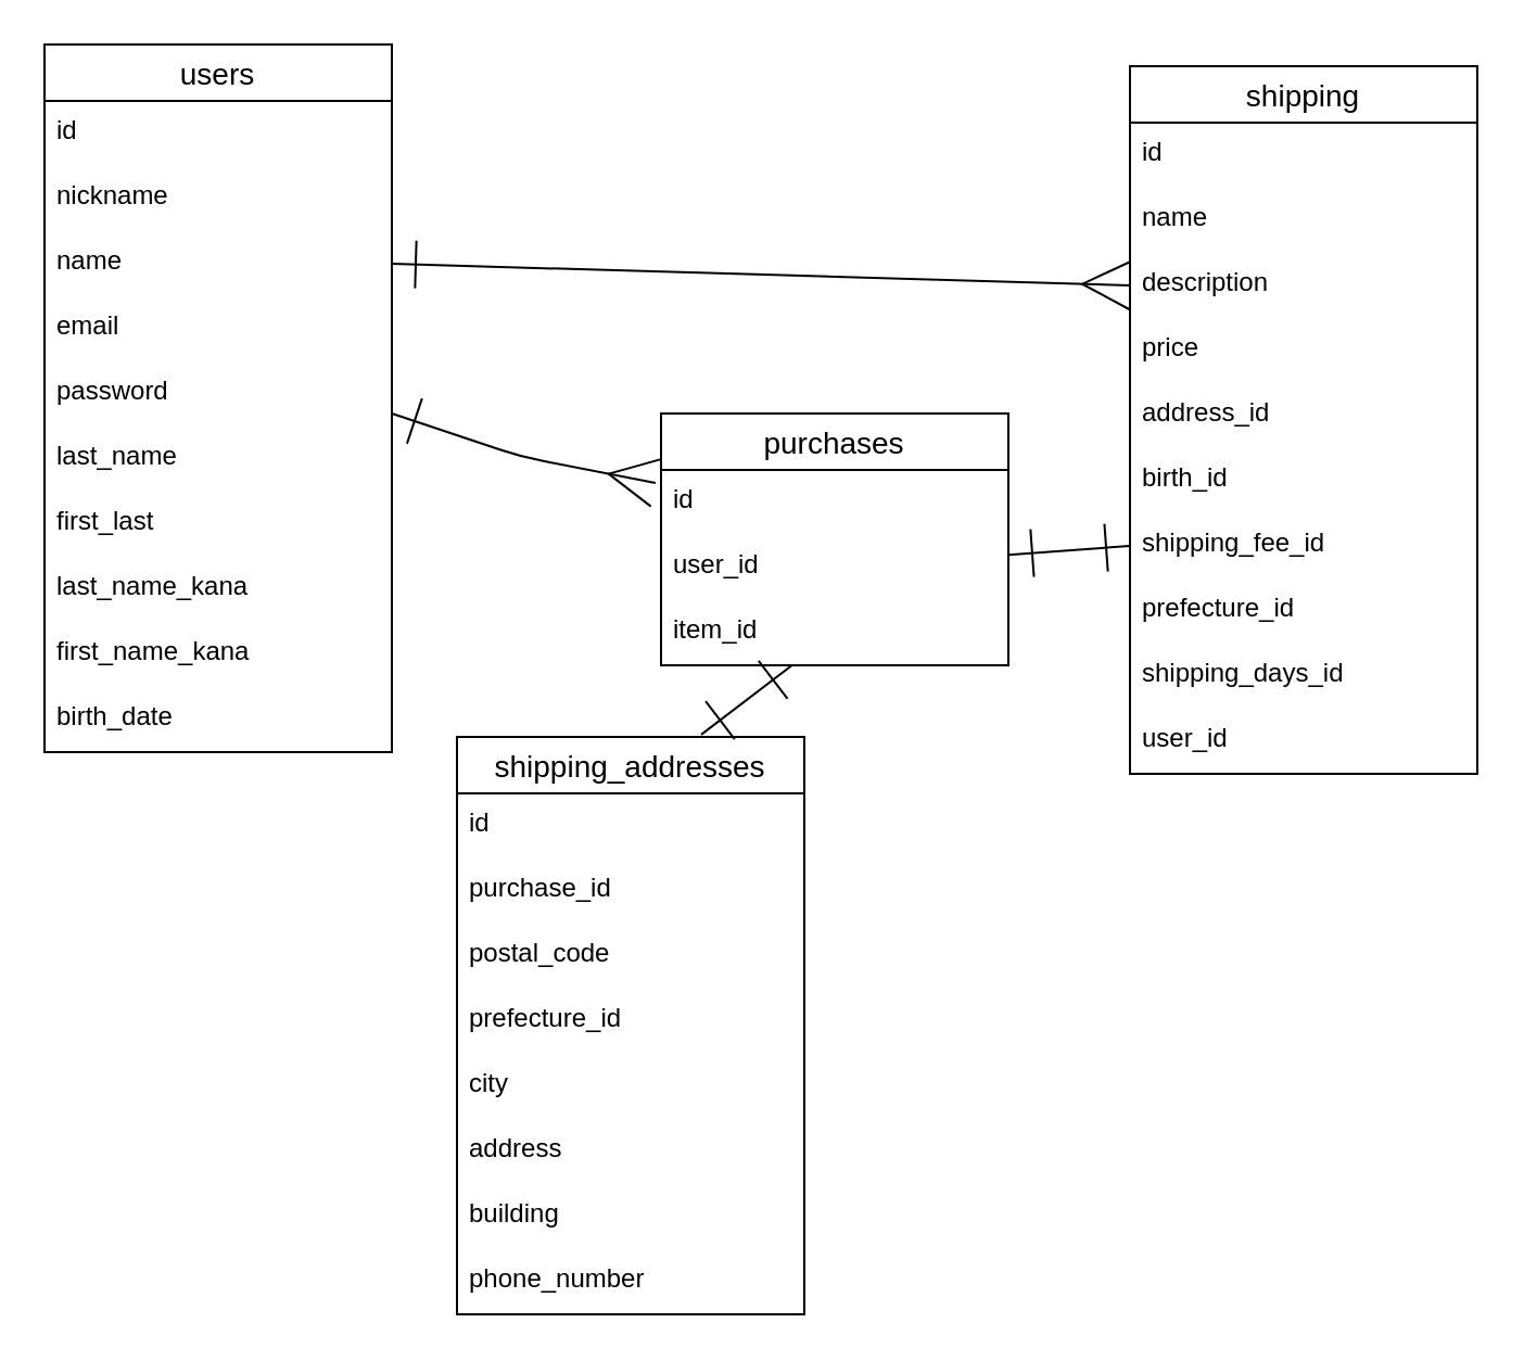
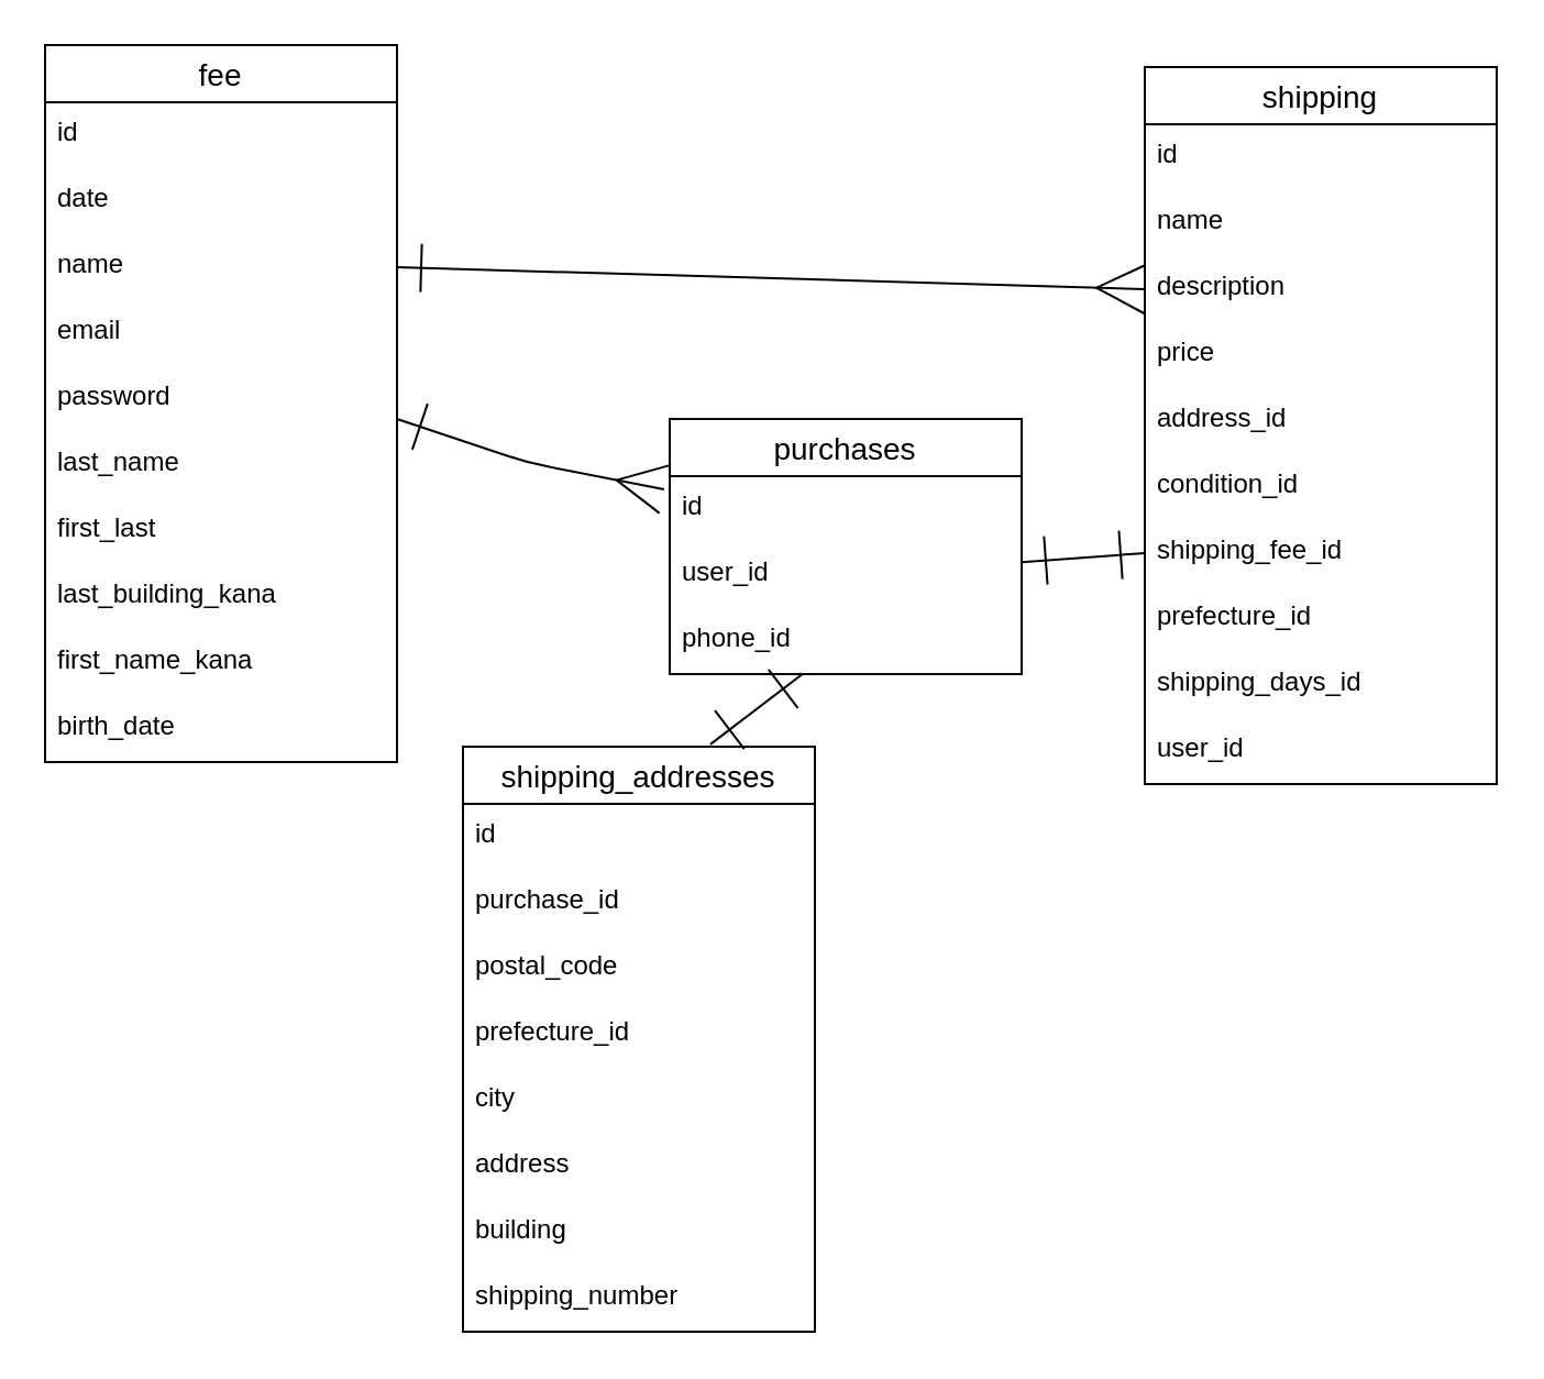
- <mxCell id="2" value="users" style="swimlane;fontStyle=0;childLayout=stackLayout;horizontal=1;startSize=26;horizontalStack=0;resizeParent=1;resizeParentMax=0;resizeLast=0;collapsible=1;marginBottom=0;align=center;fontSize=14;" vertex="1" parent="1"><mxGeometry x="20" width="160" height="326" as="geometry" y="20" /></mxCell>
+ <mxCell id="2" value="fee" style="swimlane;fontStyle=0;childLayout=stackLayout;horizontal=1;startSize=26;horizontalStack=0;resizeParent=1;resizeParentMax=0;resizeLast=0;collapsible=1;marginBottom=0;align=center;fontSize=14;" vertex="1" parent="1"><mxGeometry x="20" width="160" height="326" as="geometry" y="20" /></mxCell>
- <mxCell id="4" value="nickname" style="text;strokeColor=none;fillColor=none;spacingLeft=4;spacingRight=4;overflow=hidden;rotatable=0;points=[[0,0.5],[1,0.5]];portConstraint=eastwest;fontSize=12;" vertex="1" parent="2"><mxGeometry y="56" width="160" height="30" as="geometry" /></mxCell>
+ <mxCell id="4" value="date" style="text;strokeColor=none;fillColor=none;spacingLeft=4;spacingRight=4;overflow=hidden;rotatable=0;points=[[0,0.5],[1,0.5]];portConstraint=eastwest;fontSize=12;" vertex="1" parent="2"><mxGeometry y="56" width="160" height="30" as="geometry" /></mxCell>
- <mxCell id="28" value="birth_id" style="text;strokeColor=none;fillColor=none;spacingLeft=4;spacingRight=4;overflow=hidden;rotatable=0;points=[[0,0.5],[1,0.5]];portConstraint=eastwest;fontSize=12;" vertex="1" parent="22"><mxGeometry y="176" width="160" height="30" as="geometry" /></mxCell>
+ <mxCell id="28" value="condition_id" style="text;strokeColor=none;fillColor=none;spacingLeft=4;spacingRight=4;overflow=hidden;rotatable=0;points=[[0,0.5],[1,0.5]];portConstraint=eastwest;fontSize=12;" vertex="1" parent="22"><mxGeometry y="176" width="160" height="30" as="geometry" /></mxCell>
- <mxCell id="10" value="last_name_kana" style="text;strokeColor=none;fillColor=none;spacingLeft=4;spacingRight=4;overflow=hidden;rotatable=0;points=[[0,0.5],[1,0.5]];portConstraint=eastwest;fontSize=12;fontFamily=Helvetica;fontColor=default;" vertex="1" parent="2"><mxGeometry y="236" width="160" height="30" as="geometry" /></mxCell>
+ <mxCell id="10" value="last_building_kana" style="text;strokeColor=none;fillColor=none;spacingLeft=4;spacingRight=4;overflow=hidden;rotatable=0;points=[[0,0.5],[1,0.5]];portConstraint=eastwest;fontSize=12;fontFamily=Helvetica;fontColor=default;" vertex="1" parent="2"><mxGeometry y="236" width="160" height="30" as="geometry" /></mxCell>
- <mxCell id="36" value="item_id" style="text;strokeColor=none;fillColor=none;spacingLeft=4;spacingRight=4;overflow=hidden;rotatable=0;points=[[0,0.5],[1,0.5]];portConstraint=eastwest;fontSize=12;" vertex="1" parent="33"><mxGeometry y="86" width="160" height="30" as="geometry" /></mxCell>
+ <mxCell id="36" value="phone_id" style="text;strokeColor=none;fillColor=none;spacingLeft=4;spacingRight=4;overflow=hidden;rotatable=0;points=[[0,0.5],[1,0.5]];portConstraint=eastwest;fontSize=12;" vertex="1" parent="33"><mxGeometry y="86" width="160" height="30" as="geometry" /></mxCell>
- <mxCell id="21" value="phone_number" style="text;strokeColor=none;fillColor=none;spacingLeft=4;spacingRight=4;overflow=hidden;rotatable=0;points=[[0,0.5],[1,0.5]];portConstraint=eastwest;fontSize=12;" vertex="1" parent="13"><mxGeometry y="236" width="160" height="30" as="geometry" /></mxCell>
+ <mxCell id="21" value="shipping_number" style="text;strokeColor=none;fillColor=none;spacingLeft=4;spacingRight=4;overflow=hidden;rotatable=0;points=[[0,0.5],[1,0.5]];portConstraint=eastwest;fontSize=12;" vertex="1" parent="13"><mxGeometry y="236" width="160" height="30" as="geometry" /></mxCell>
